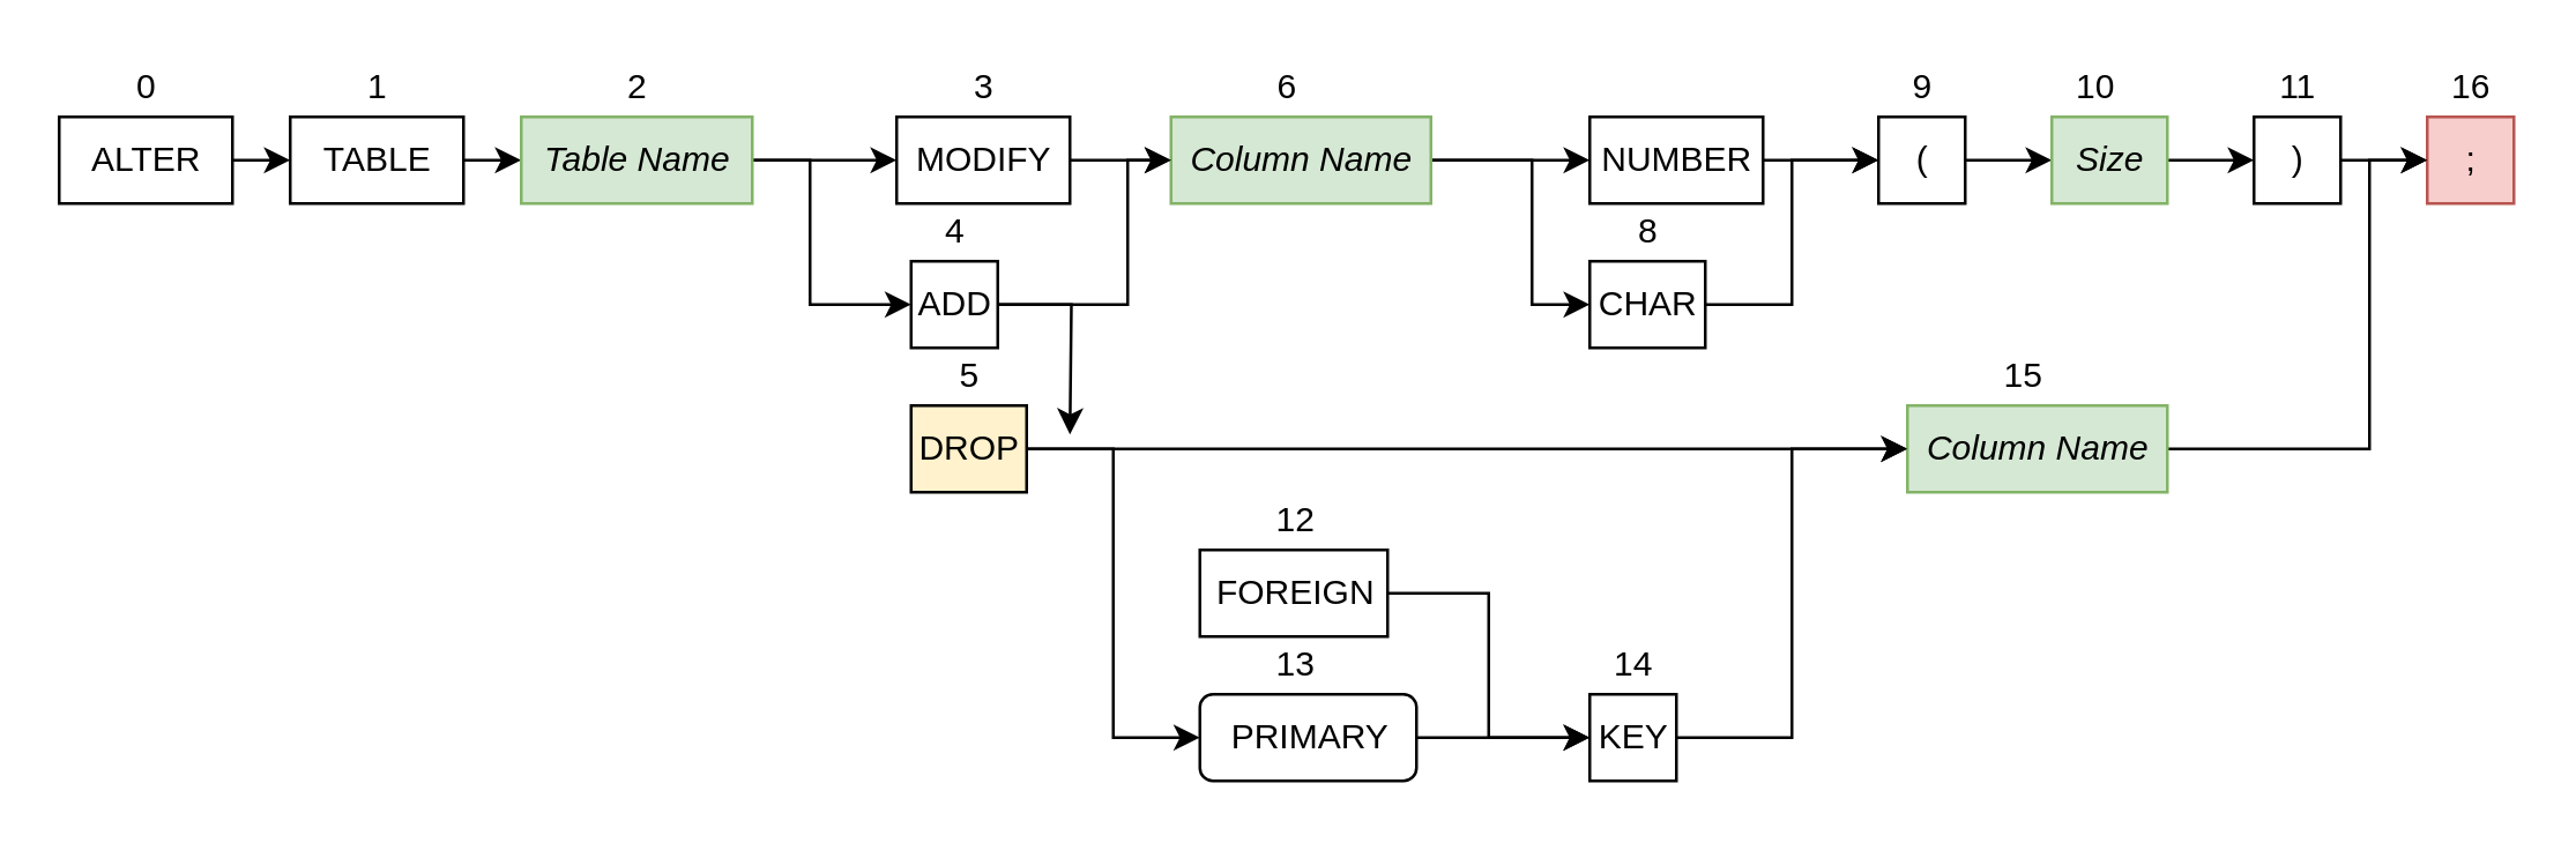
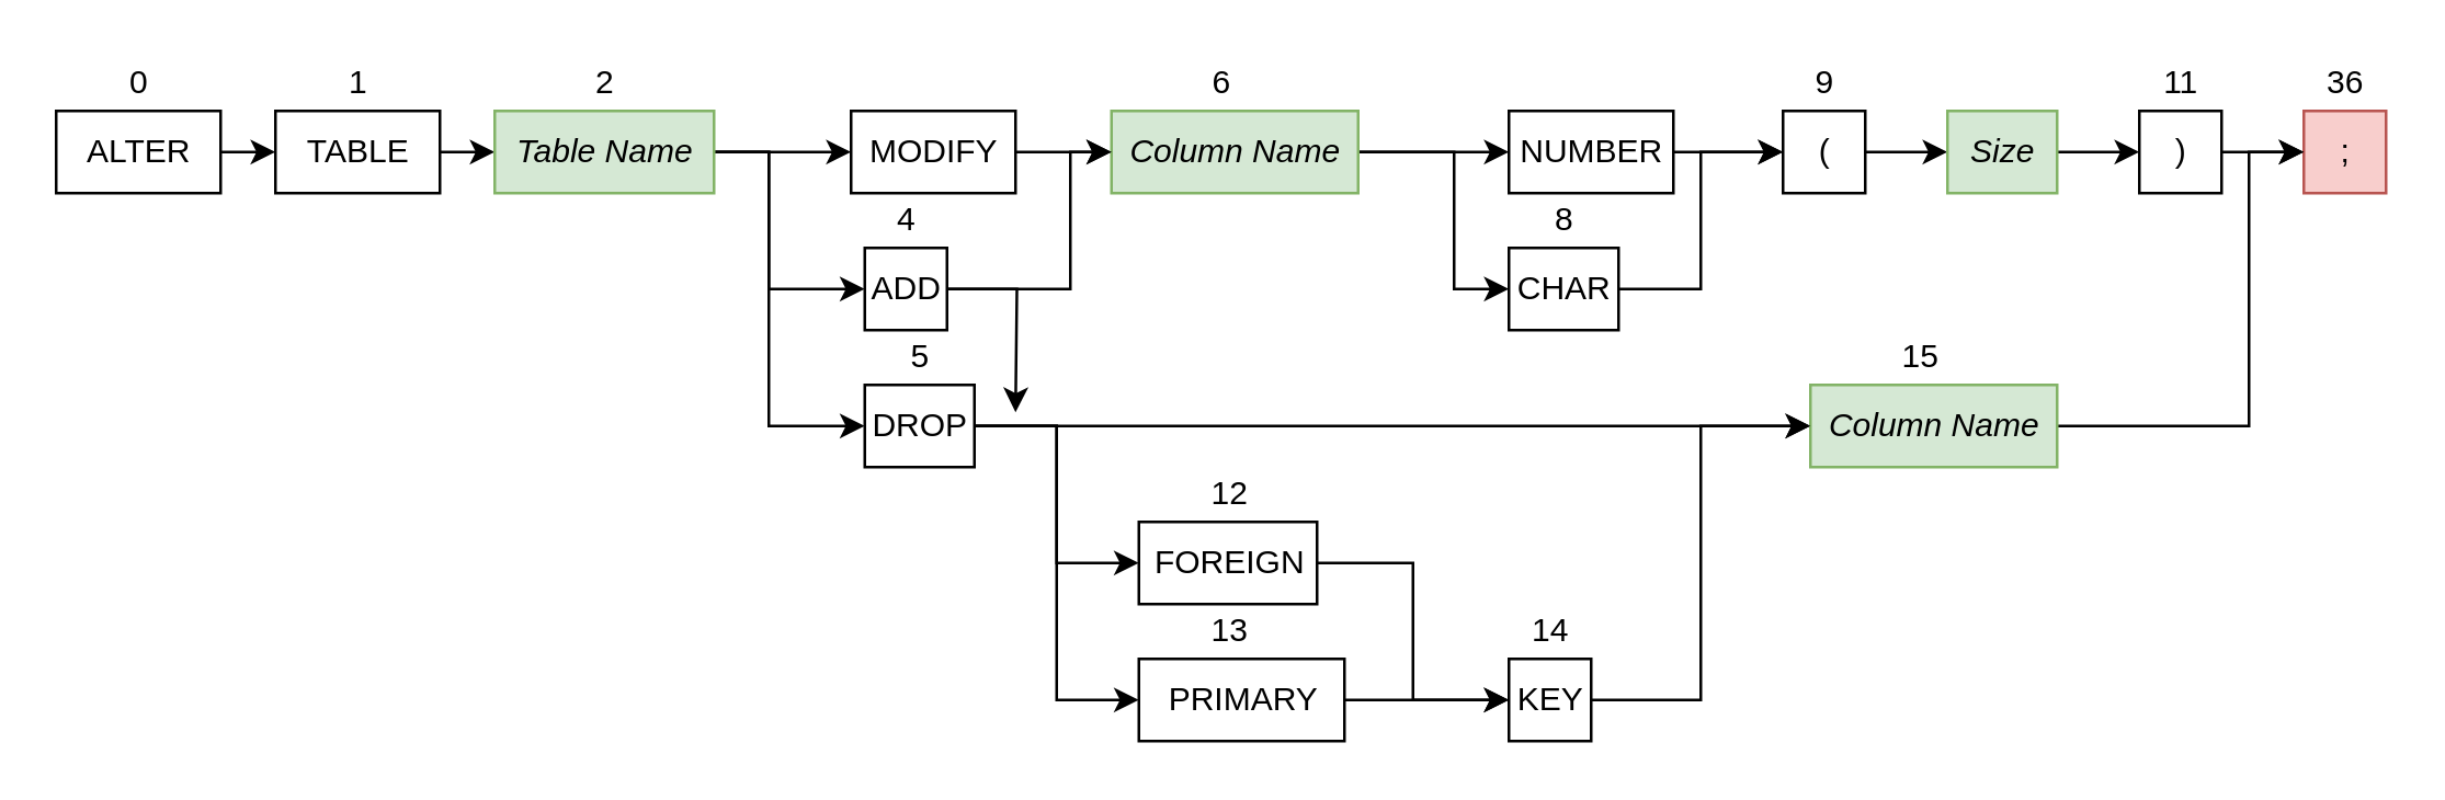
- <mxCell id="29" value="3" style="text;html=1;align=center;verticalAlign=middle;resizable=0;points=[];autosize=1;" vertex="1" parent="1"><mxGeometry x="330" y="20" width="20" height="20" as="geometry" /></mxCell>
- <mxCell id="50" value="10" style="text;html=1;align=center;verticalAlign=middle;resizable=0;points=[];autosize=1;" vertex="1" parent="1"><mxGeometry x="710" y="20" width="30" height="20" as="geometry" /></mxCell>
- <mxCell id="6" value="16" style="text;html=1;align=center;verticalAlign=middle;resizable=0;points=[];autosize=1;" vertex="1" parent="1"><mxGeometry x="840" y="20" width="30" height="20" as="geometry" /></mxCell>
+ <mxCell id="6" value="36" style="text;html=1;align=center;verticalAlign=middle;resizable=0;points=[];autosize=1;" vertex="1" parent="1"><mxGeometry x="840" y="20" width="30" height="20" as="geometry" /></mxCell>
+ <mxCell id="15" style="edgeStyle=orthogonalEdgeStyle;rounded=0;orthogonalLoop=1;jettySize=auto;html=1;exitX=1;exitY=0.5;exitDx=0;exitDy=0;entryX=0;entryY=0.5;entryDx=0;entryDy=0;" edge="1" parent="1" source="16" target="28"><mxGeometry relative="1" as="geometry"><Array as="points"><mxPoint x="280" y="55" /><mxPoint x="280" y="155" /></Array></mxGeometry></mxCell>
- <mxCell id="28" value="DROP" style="html=1;fillColor=#fff2cc;" vertex="1" parent="1"><mxGeometry x="315" y="140" width="40" height="30" as="geometry" /></mxCell>
+ <mxCell id="28" value="DROP" style="html=1;" vertex="1" parent="1"><mxGeometry x="315" y="140" width="40" height="30" as="geometry" /></mxCell>
+ <mxCell id="27" style="edgeStyle=orthogonalEdgeStyle;rounded=0;orthogonalLoop=1;jettySize=auto;html=1;exitX=1;exitY=0.5;exitDx=0;exitDy=0;entryX=0;entryY=0.5;entryDx=0;entryDy=0;" edge="1" parent="1" source="28" target="31"><mxGeometry relative="1" as="geometry" /></mxCell>
- <mxCell id="33" value="PRIMARY" style="html=1;rounded=1;" vertex="1" parent="1"><mxGeometry x="415" y="240" width="75" height="30" as="geometry" /></mxCell>
+ <mxCell id="33" value="PRIMARY" style="html=1;" vertex="1" parent="1"><mxGeometry x="415" y="240" width="75" height="30" as="geometry" /></mxCell>
